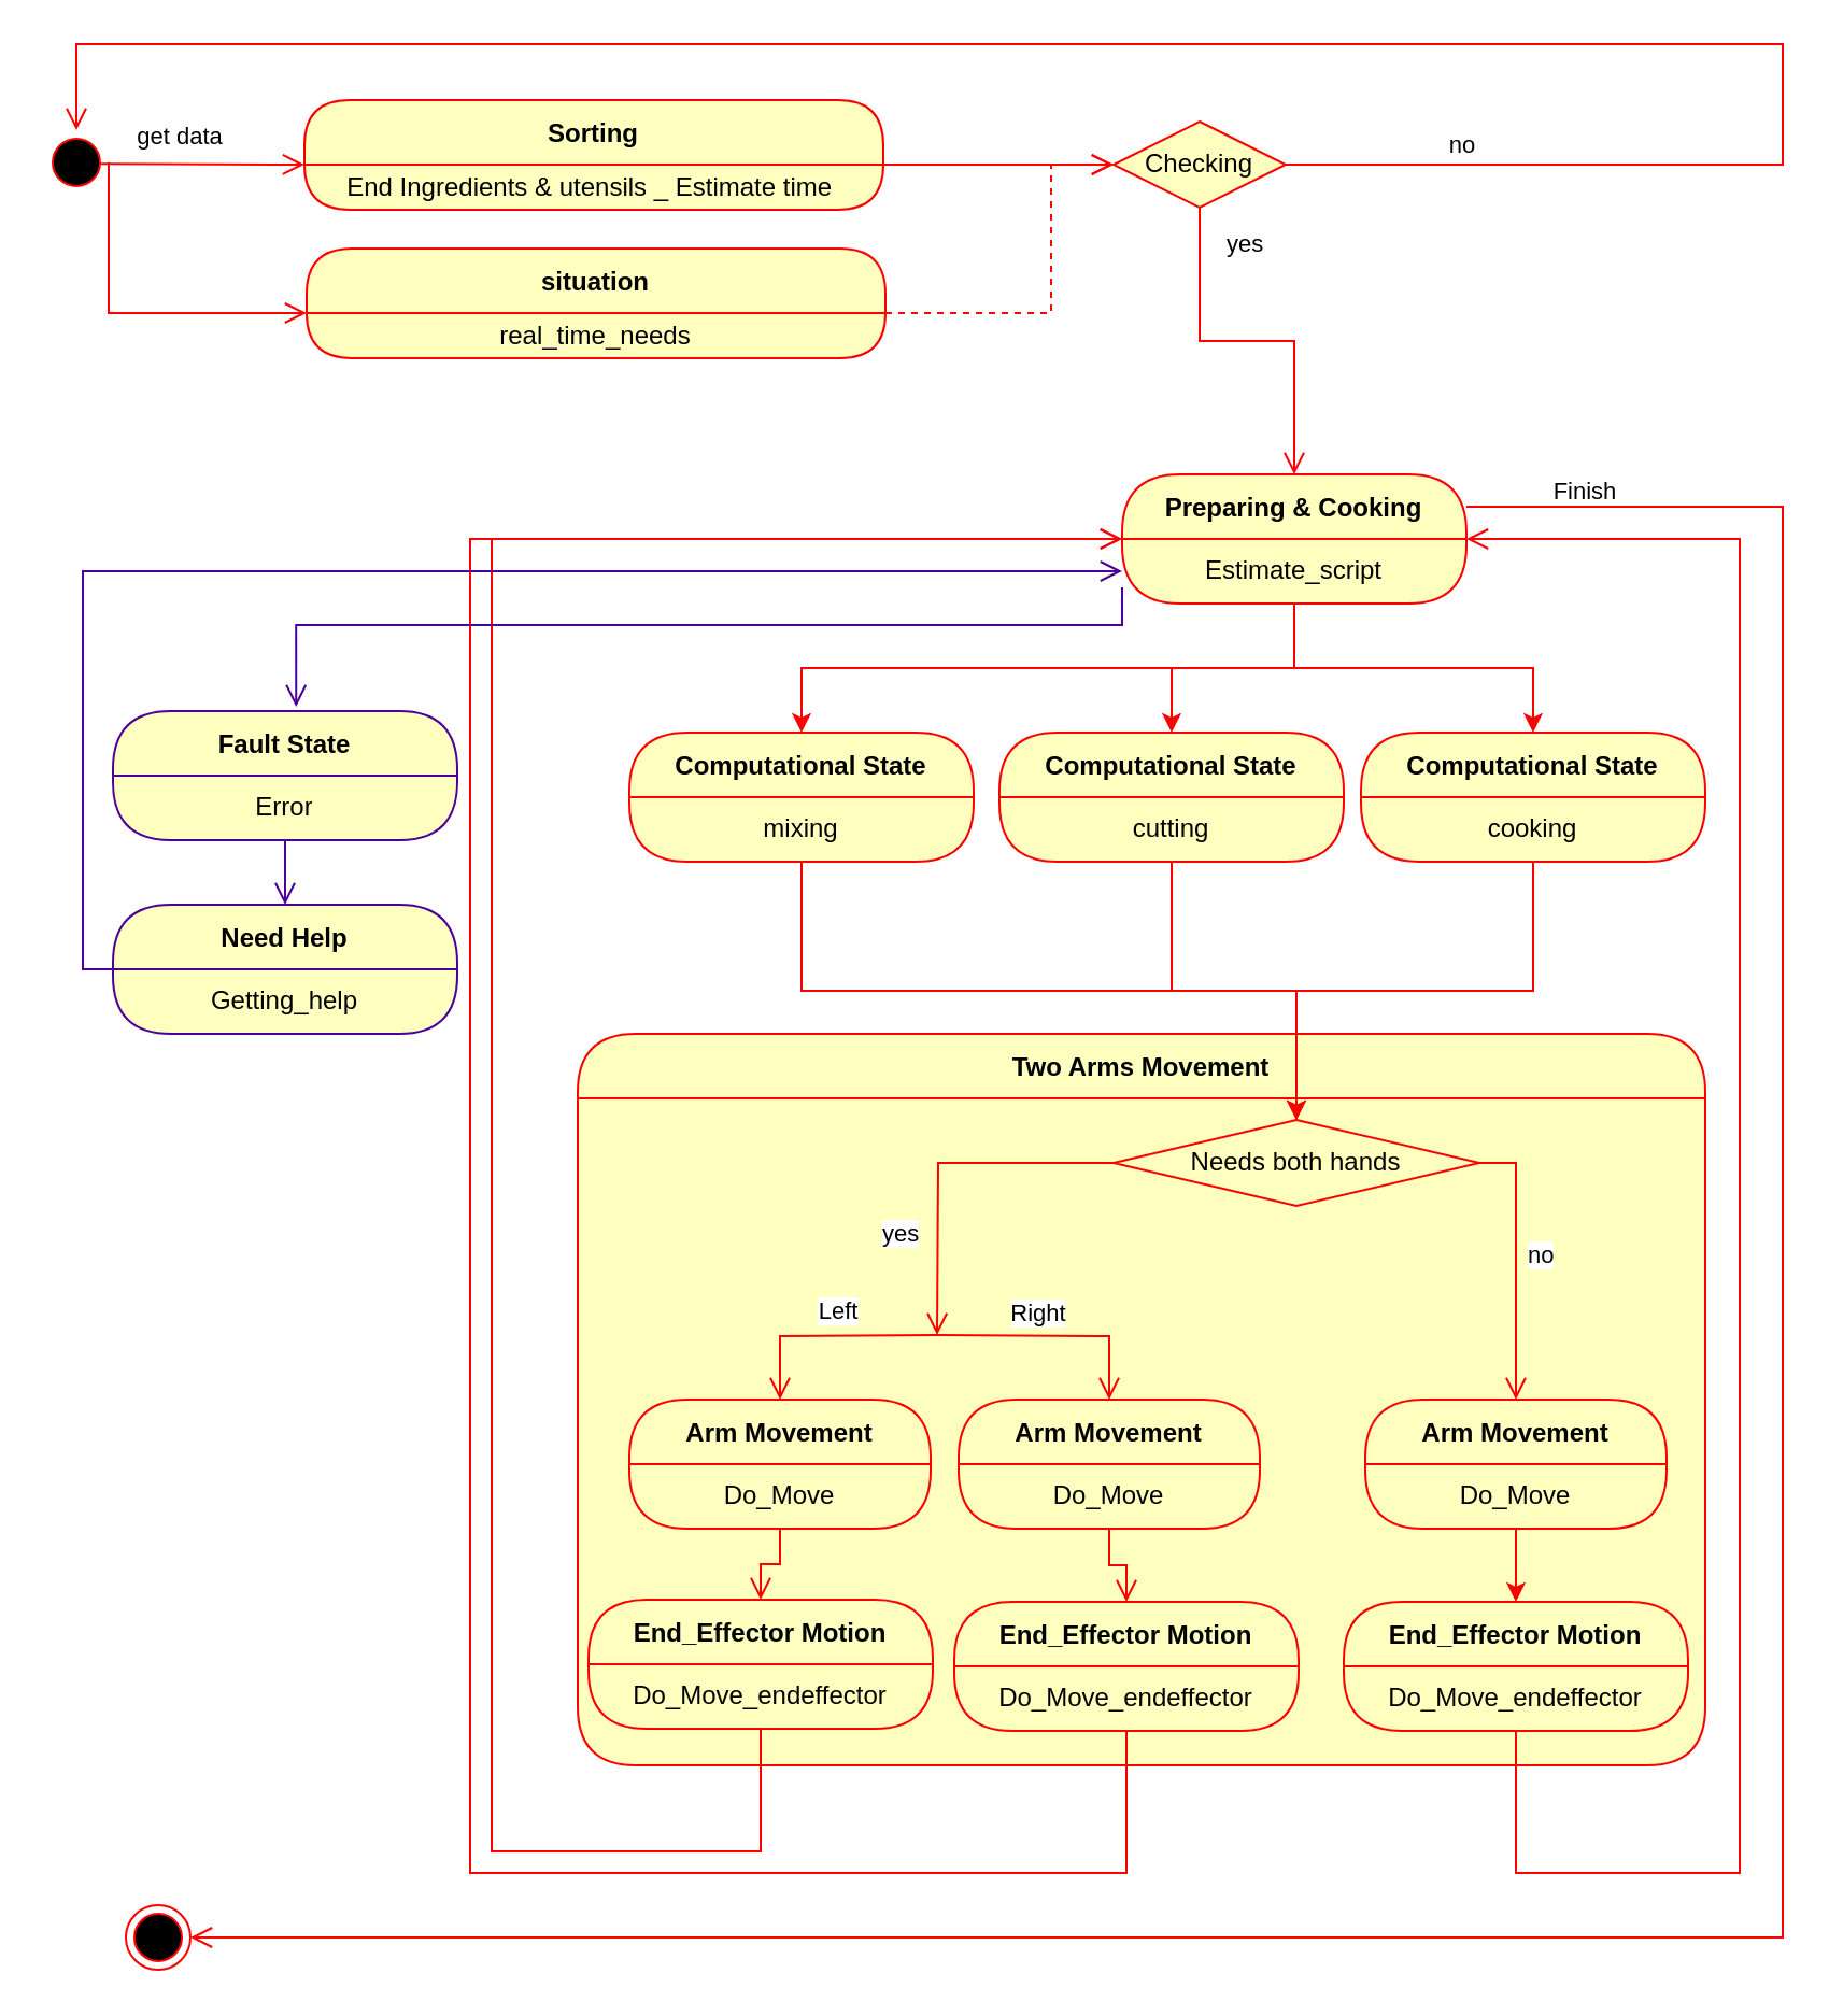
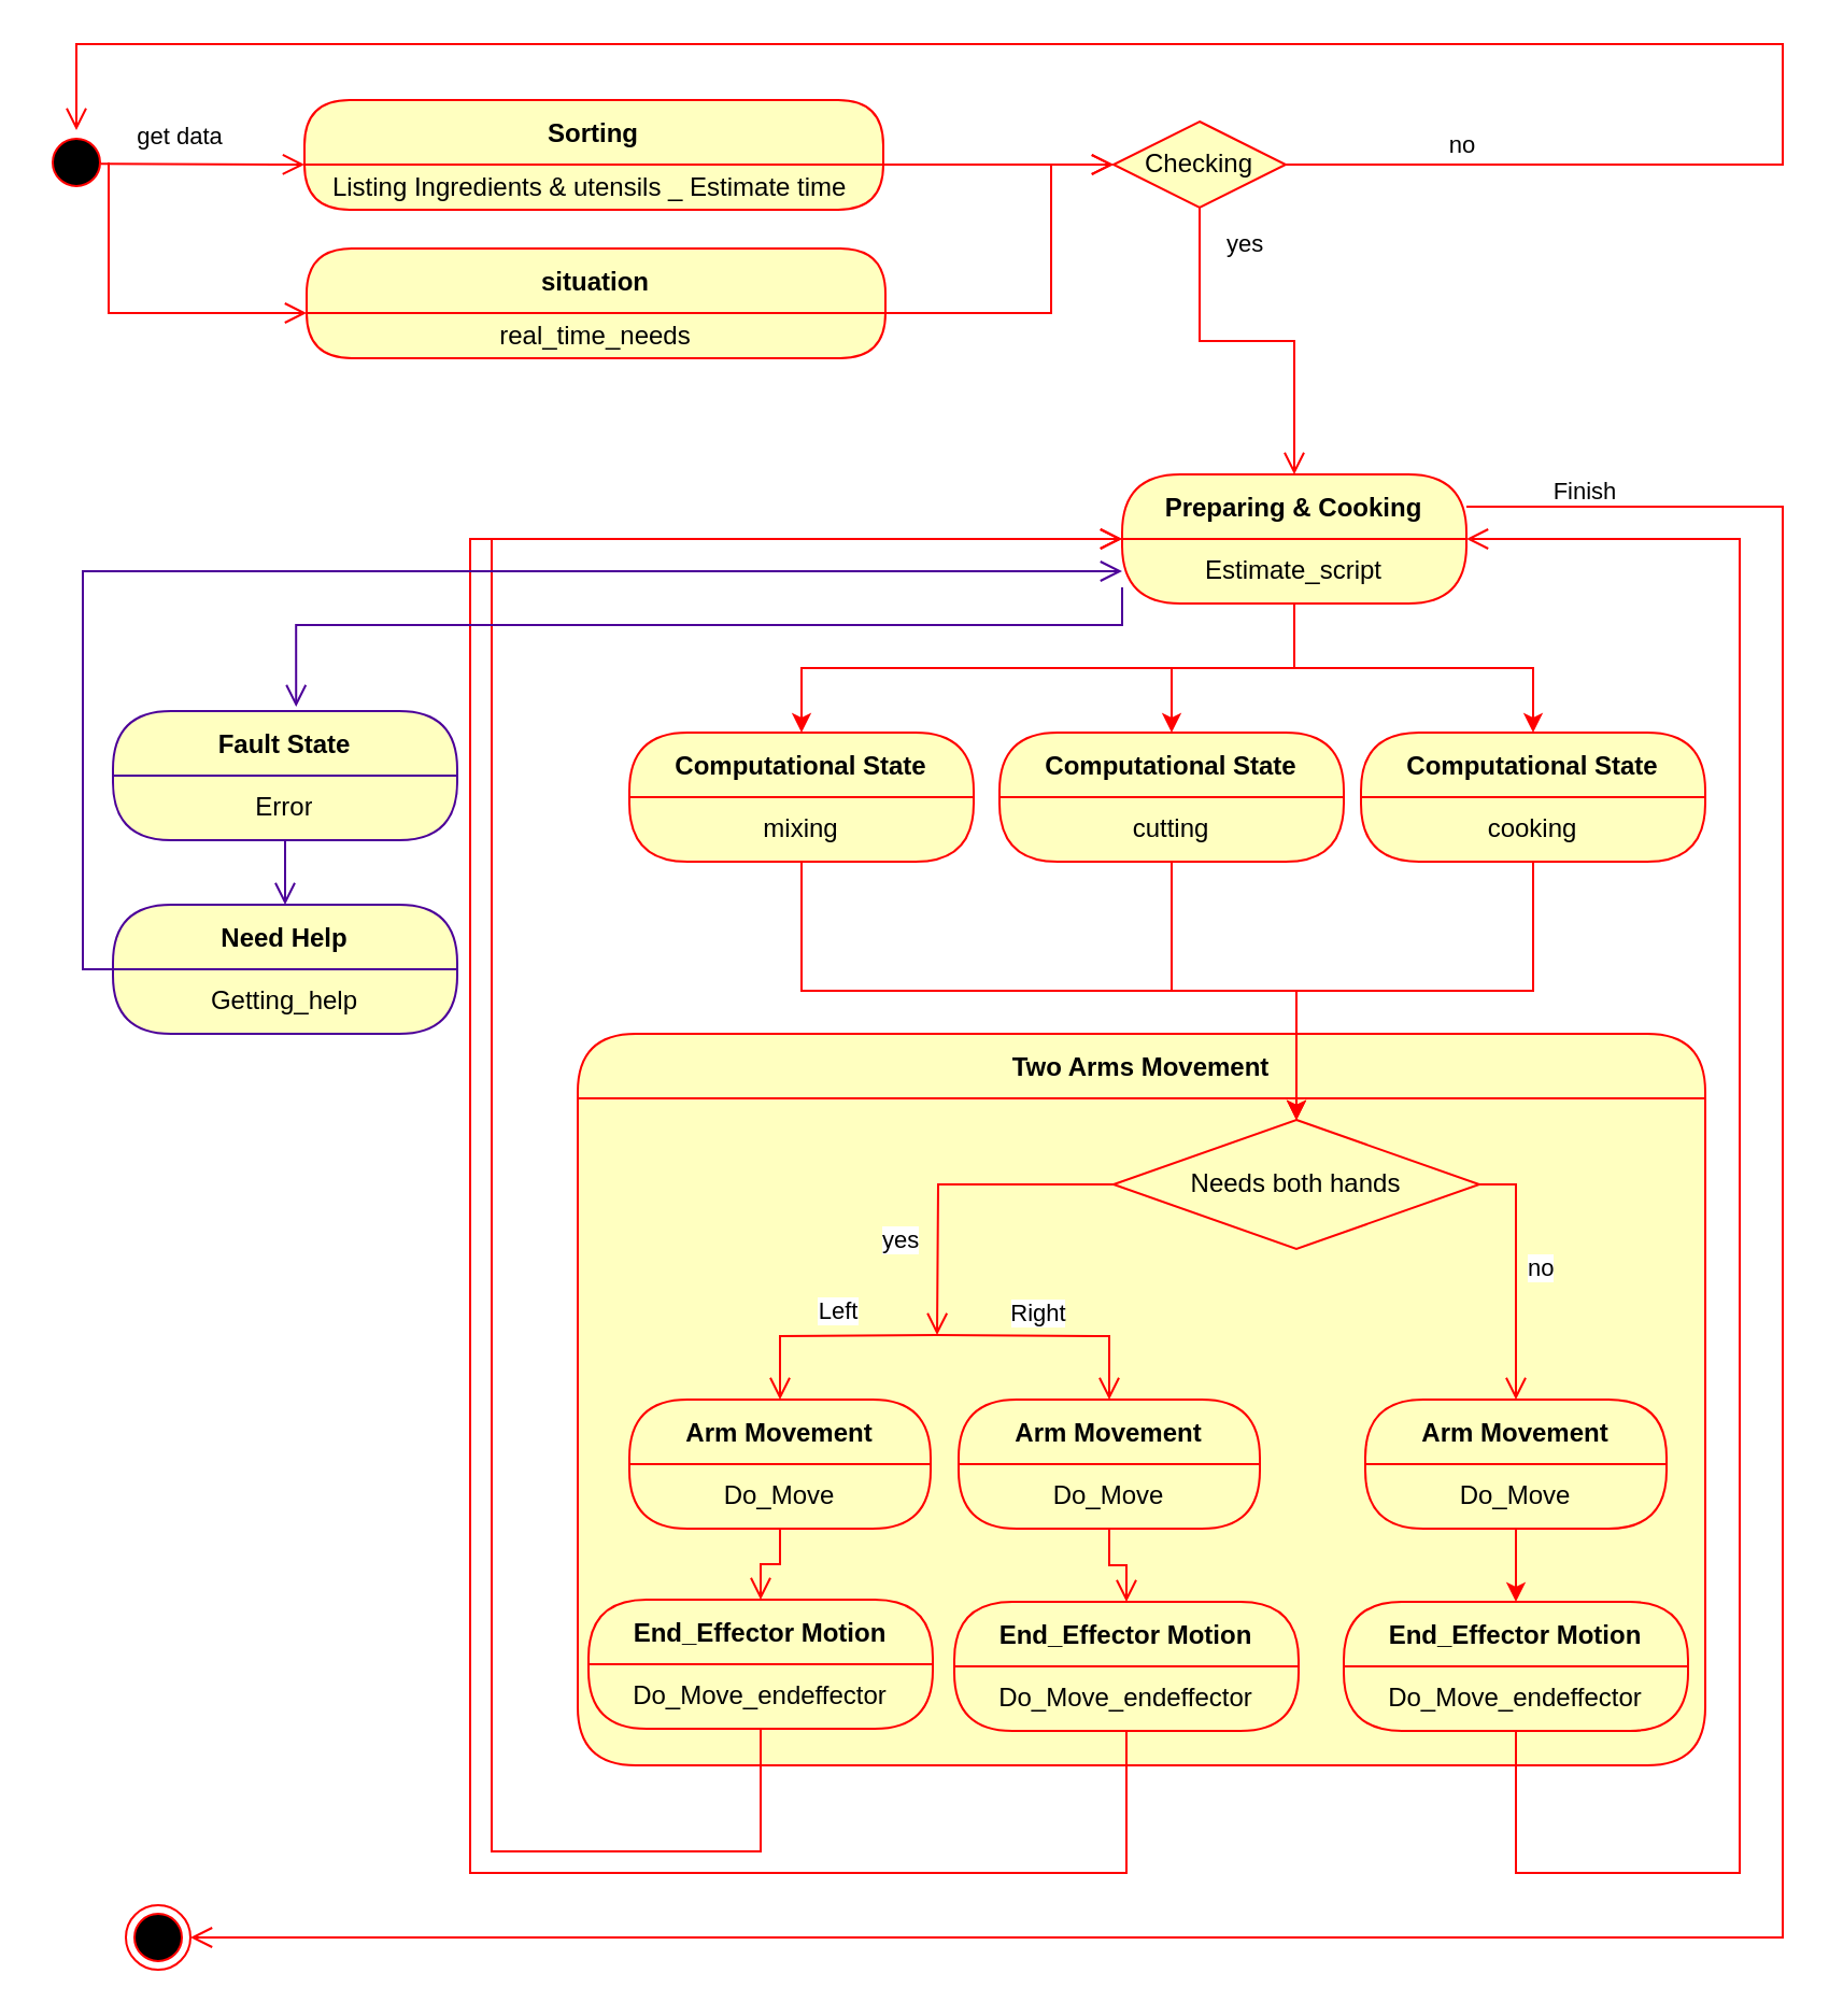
- <mxCell id="3" value="&lt;span style=&quot;text-wrap: nowrap;&quot;&gt;End Ingredients &amp;amp; utensils _ Estimate time&amp;nbsp;&lt;/span&gt;" style="text;html=1;strokeColor=none;fillColor=none;align=center;verticalAlign=middle;spacingLeft=4;spacingRight=4;whiteSpace=wrap;overflow=hidden;rotatable=0;fontColor=#000000;" parent="2" vertex="1"><mxGeometry y="30" width="269" height="21" as="geometry" /></mxCell>
+ <mxCell id="3" value="&lt;span style=&quot;text-wrap: nowrap;&quot;&gt;Listing Ingredients &amp;amp; utensils _ Estimate time&amp;nbsp;&lt;/span&gt;" style="text;html=1;strokeColor=none;fillColor=none;align=center;verticalAlign=middle;spacingLeft=4;spacingRight=4;whiteSpace=wrap;overflow=hidden;rotatable=0;fontColor=#000000;" parent="2" vertex="1"><mxGeometry y="30" width="269" height="21" as="geometry" /></mxCell>
- <mxCell id="52" value="" style="edgeStyle=orthogonalEdgeStyle;html=1;verticalAlign=bottom;endArrow=open;endSize=8;strokeColor=#ff0000;rounded=0;exitX=1;exitY=0;exitDx=0;exitDy=0;entryX=0;entryY=0.5;entryDx=0;entryDy=0;dashed=1;" edge="1" parent="1" source="50" target="47"><mxGeometry relative="1" as="geometry"><mxPoint x="527" y="86" as="targetPoint" /><Array as="points"><mxPoint x="488" y="145" /><mxPoint x="488" y="76" /></Array><mxPoint x="420" y="86" as="sourcePoint" /></mxGeometry></mxCell>
+ <mxCell id="52" value="" style="edgeStyle=orthogonalEdgeStyle;html=1;verticalAlign=bottom;endArrow=open;endSize=8;strokeColor=#ff0000;rounded=0;exitX=1;exitY=0;exitDx=0;exitDy=0;entryX=0;entryY=0.5;entryDx=0;entryDy=0;" edge="1" parent="1" source="50" target="47"><mxGeometry relative="1" as="geometry"><mxPoint x="527" y="86" as="targetPoint" /><Array as="points"><mxPoint x="488" y="145" /><mxPoint x="488" y="76" /></Array><mxPoint x="420" y="86" as="sourcePoint" /></mxGeometry></mxCell>
- <mxCell id="17" value="Needs both hands" style="rhombus;whiteSpace=wrap;html=1;fontColor=#000000;fillColor=#ffffc0;strokeColor=#ff0000;" parent="1" vertex="1"><mxGeometry x="517" y="520" width="170" height="40" as="geometry" /></mxCell>
+ <mxCell id="17" value="Needs both hands" style="rhombus;whiteSpace=wrap;html=1;fontColor=#000000;fillColor=#ffffc0;strokeColor=#ff0000;" parent="1" vertex="1"><mxGeometry x="517" y="520" width="170" height="60" as="geometry" /></mxCell>
